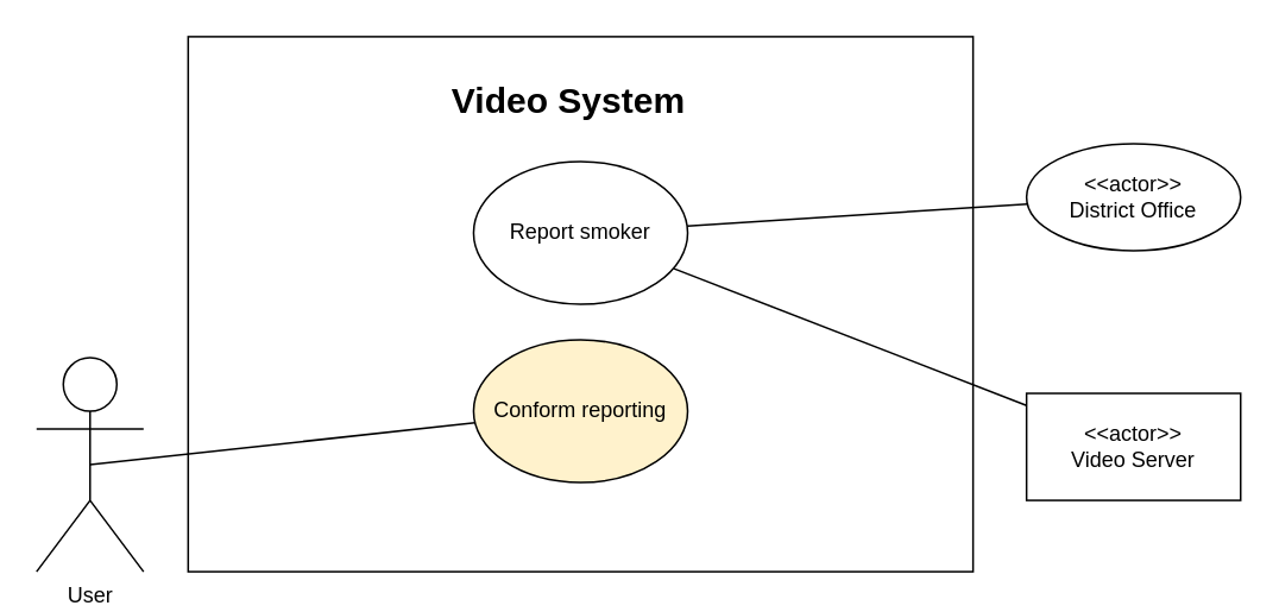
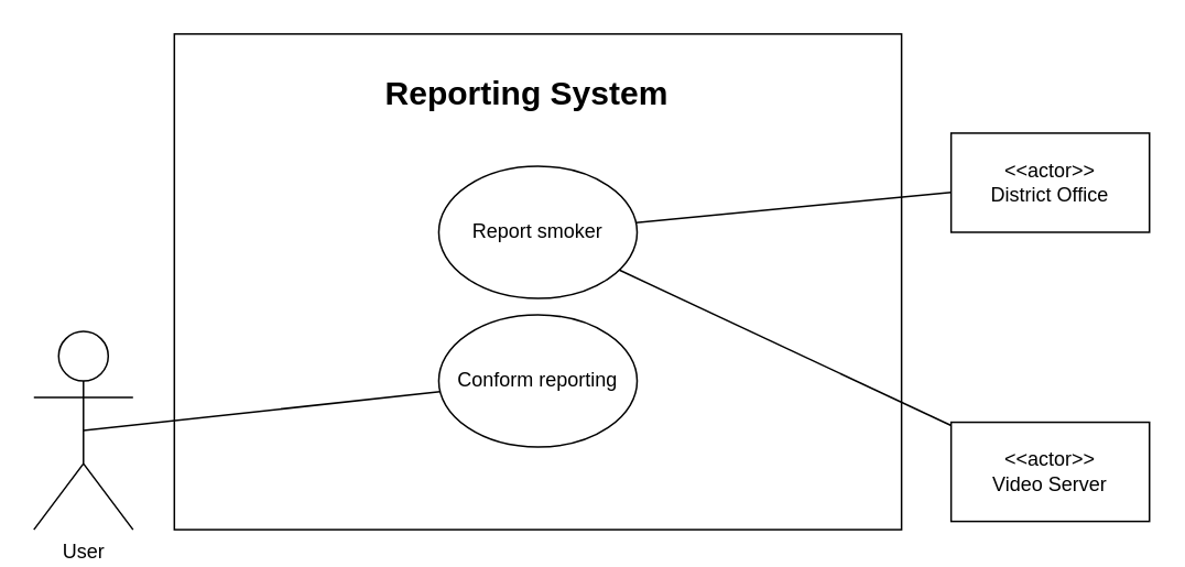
- <mxCell id="4" value="&lt;b&gt;&lt;font style=&quot;font-size: 20px&quot;&gt;Video System&lt;/font&gt;&lt;/b&gt;" style="text;html=1;strokeColor=none;fillColor=none;align=center;verticalAlign=middle;whiteSpace=wrap;rounded=0;" parent="1" vertex="1"><mxGeometry x="112" y="20" width="413" height="70" as="geometry" /></mxCell>
+ <mxCell id="4" value="&lt;b&gt;&lt;font style=&quot;font-size: 20px&quot;&gt;Reporting System&lt;/font&gt;&lt;/b&gt;" style="text;html=1;strokeColor=none;fillColor=none;align=center;verticalAlign=middle;whiteSpace=wrap;rounded=0;" parent="1" vertex="1"><mxGeometry x="112" y="20" width="413" height="70" as="geometry" /></mxCell>
- <mxCell id="11" value="&lt;div&gt;&amp;lt;&amp;lt;actor&amp;gt;&amp;gt;&lt;/div&gt;&lt;div&gt;District Office&lt;/div&gt;" style="ellipse;whiteSpace=wrap;html=1;" vertex="1" parent="1"><mxGeometry x="575" y="80" width="120" height="60" as="geometry" /></mxCell>
+ <mxCell id="11" value="&lt;div&gt;&amp;lt;&amp;lt;actor&amp;gt;&amp;gt;&lt;/div&gt;&lt;div&gt;District Office&lt;/div&gt;" style="rounded=0;whiteSpace=wrap;html=1;" vertex="1" parent="1"><mxGeometry x="575" y="80" width="120" height="60" as="geometry" /></mxCell>
- <mxCell id="6" value="Report smoker" style="ellipse;whiteSpace=wrap;html=1;" parent="1" vertex="1"><mxGeometry x="265" y="90" width="120" height="80" as="geometry" /></mxCell>
+ <mxCell id="6" value="Report smoker" style="ellipse;whiteSpace=wrap;html=1;" parent="1" vertex="1"><mxGeometry x="265" y="100" width="120" height="80" as="geometry" /></mxCell>
- <mxCell id="9" value="Conform reporting" style="ellipse;whiteSpace=wrap;html=1;fillColor=#fff2cc;" parent="1" vertex="1"><mxGeometry x="265" y="190" width="120" height="80" as="geometry" /></mxCell>
+ <mxCell id="9" value="Conform reporting" style="ellipse;whiteSpace=wrap;html=1;" parent="1" vertex="1"><mxGeometry x="265" y="190" width="120" height="80" as="geometry" /></mxCell>
- <mxCell id="5" value="&lt;div&gt;&amp;lt;&amp;lt;actor&amp;gt;&amp;gt;&lt;/div&gt;&lt;div&gt;Video Server&lt;br&gt;&lt;/div&gt;" style="rounded=0;whiteSpace=wrap;html=1;" parent="1" vertex="1"><mxGeometry x="575" y="220" width="120" height="60" as="geometry" /></mxCell>
+ <mxCell id="5" value="&lt;div&gt;&amp;lt;&amp;lt;actor&amp;gt;&amp;gt;&lt;/div&gt;&lt;div&gt;Video Server&lt;br&gt;&lt;/div&gt;" style="rounded=0;whiteSpace=wrap;html=1;" parent="1" vertex="1"><mxGeometry x="575" y="255" width="120" height="60" as="geometry" /></mxCell>
